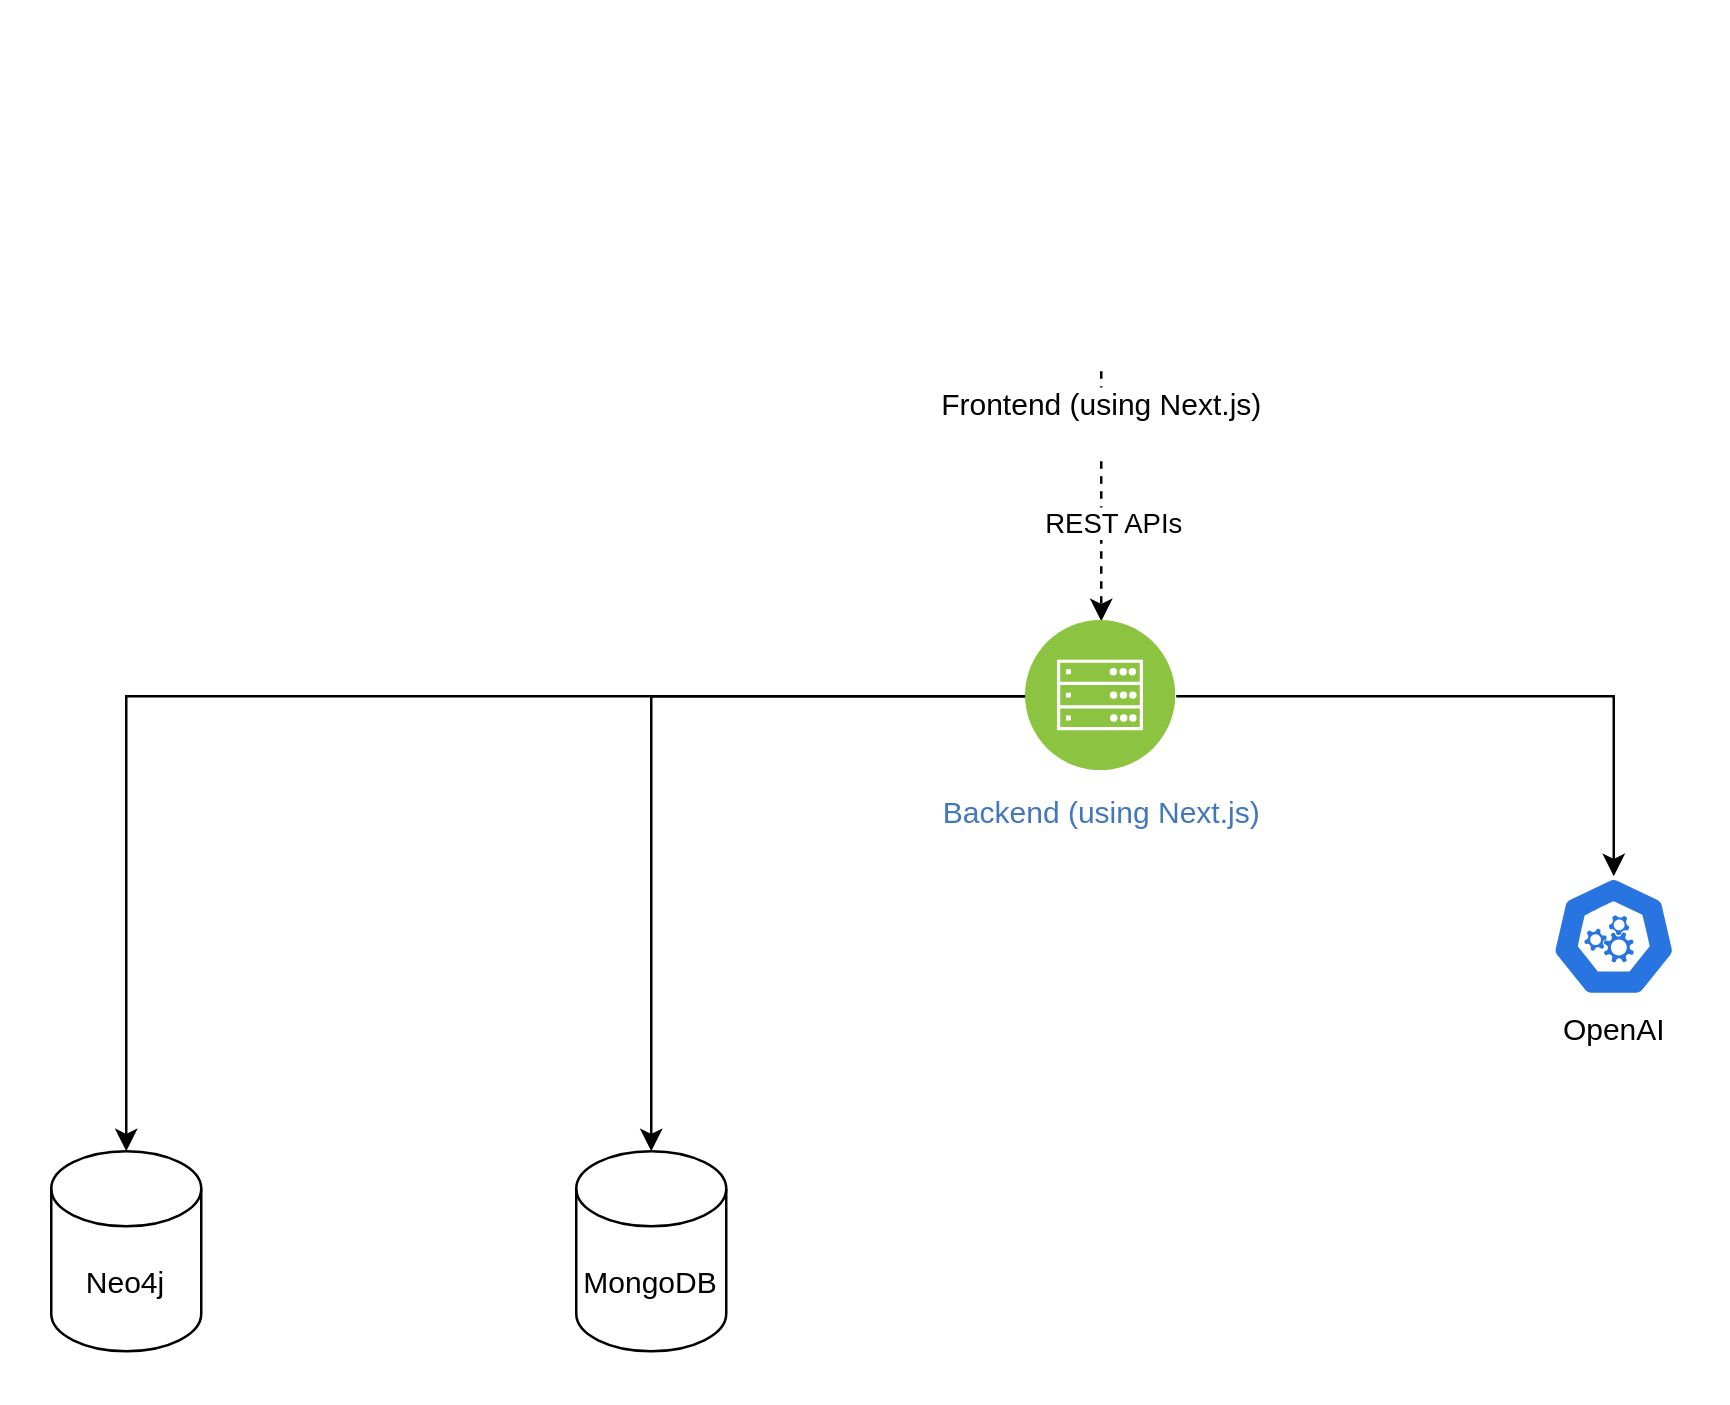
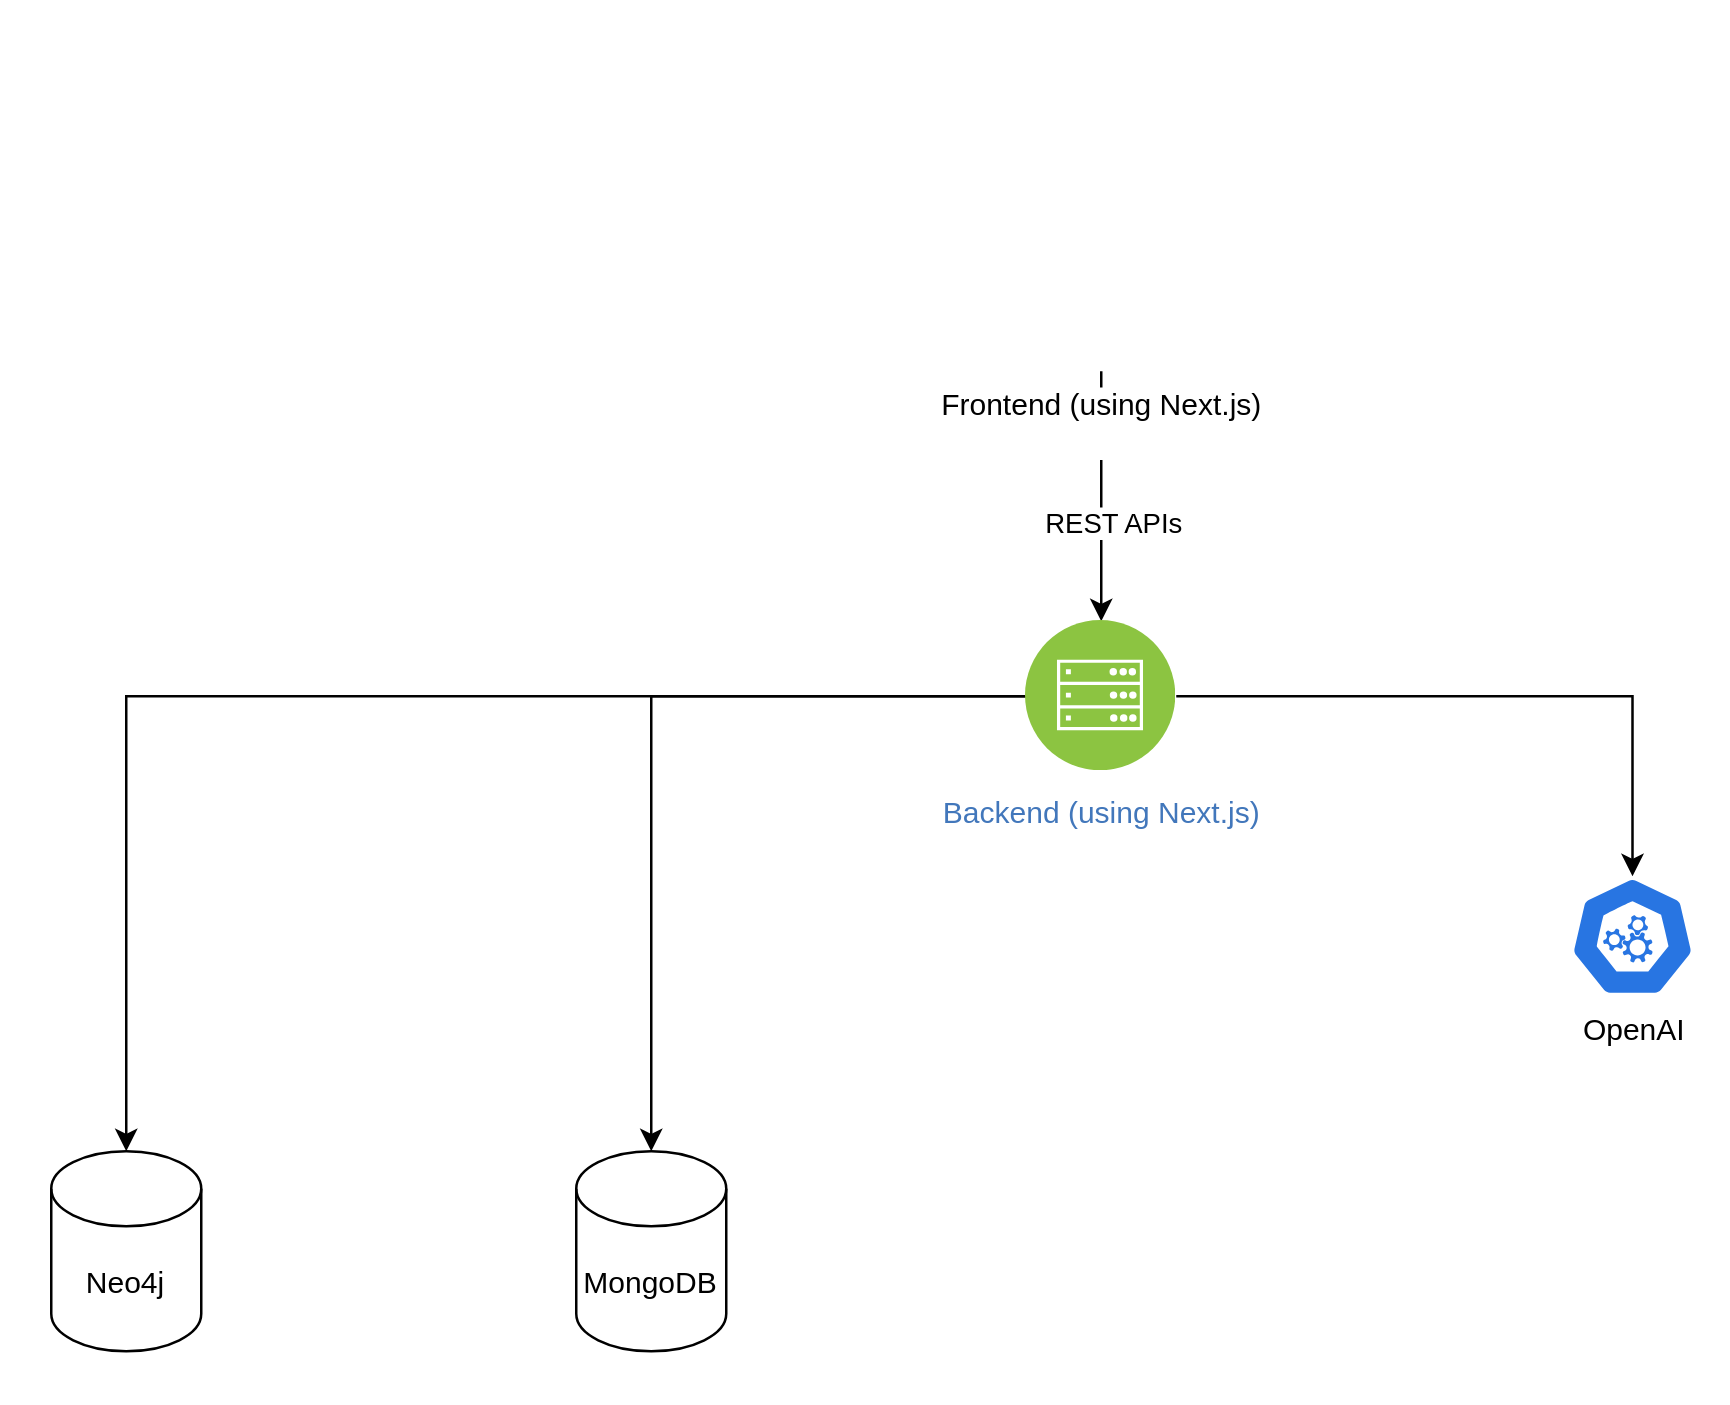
- <mxCell id="4" style="edgeStyle=orthogonalEdgeStyle;rounded=0;orthogonalLoop=1;jettySize=auto;html=1;dashed=1;" edge="1" parent="1" source="6" target="10"><mxGeometry relative="1" as="geometry" /></mxCell>
+ <mxCell id="4" style="edgeStyle=orthogonalEdgeStyle;rounded=0;orthogonalLoop=1;jettySize=auto;html=1;" edge="1" parent="1" source="6" target="10"><mxGeometry relative="1" as="geometry" /></mxCell>
- <mxCell id="11" value="OpenAI" style="aspect=fixed;sketch=0;html=1;dashed=0;whitespace=wrap;verticalLabelPosition=bottom;verticalAlign=top;fillColor=#2875E2;strokeColor=#ffffff;points=[[0.005,0.63,0],[0.1,0.2,0],[0.9,0.2,0],[0.5,0,0],[0.995,0.63,0],[0.72,0.99,0],[0.5,1,0],[0.28,0.99,0]];shape=mxgraph.kubernetes.icon2;prIcon=api" vertex="1" parent="1"><mxGeometry x="620" y="350" width="50" height="48" as="geometry" /></mxCell>
+ <mxCell id="11" value="OpenAI" style="aspect=fixed;sketch=0;html=1;dashed=0;whitespace=wrap;verticalLabelPosition=bottom;verticalAlign=top;fillColor=#2875E2;strokeColor=#ffffff;points=[[0.005,0.63,0],[0.1,0.2,0],[0.9,0.2,0],[0.5,0,0],[0.995,0.63,0],[0.72,0.99,0],[0.5,1,0],[0.28,0.99,0]];shape=mxgraph.kubernetes.icon2;prIcon=api" vertex="1" parent="1"><mxGeometry x="620" y="350" width="65" height="48" as="geometry" /></mxCell>
